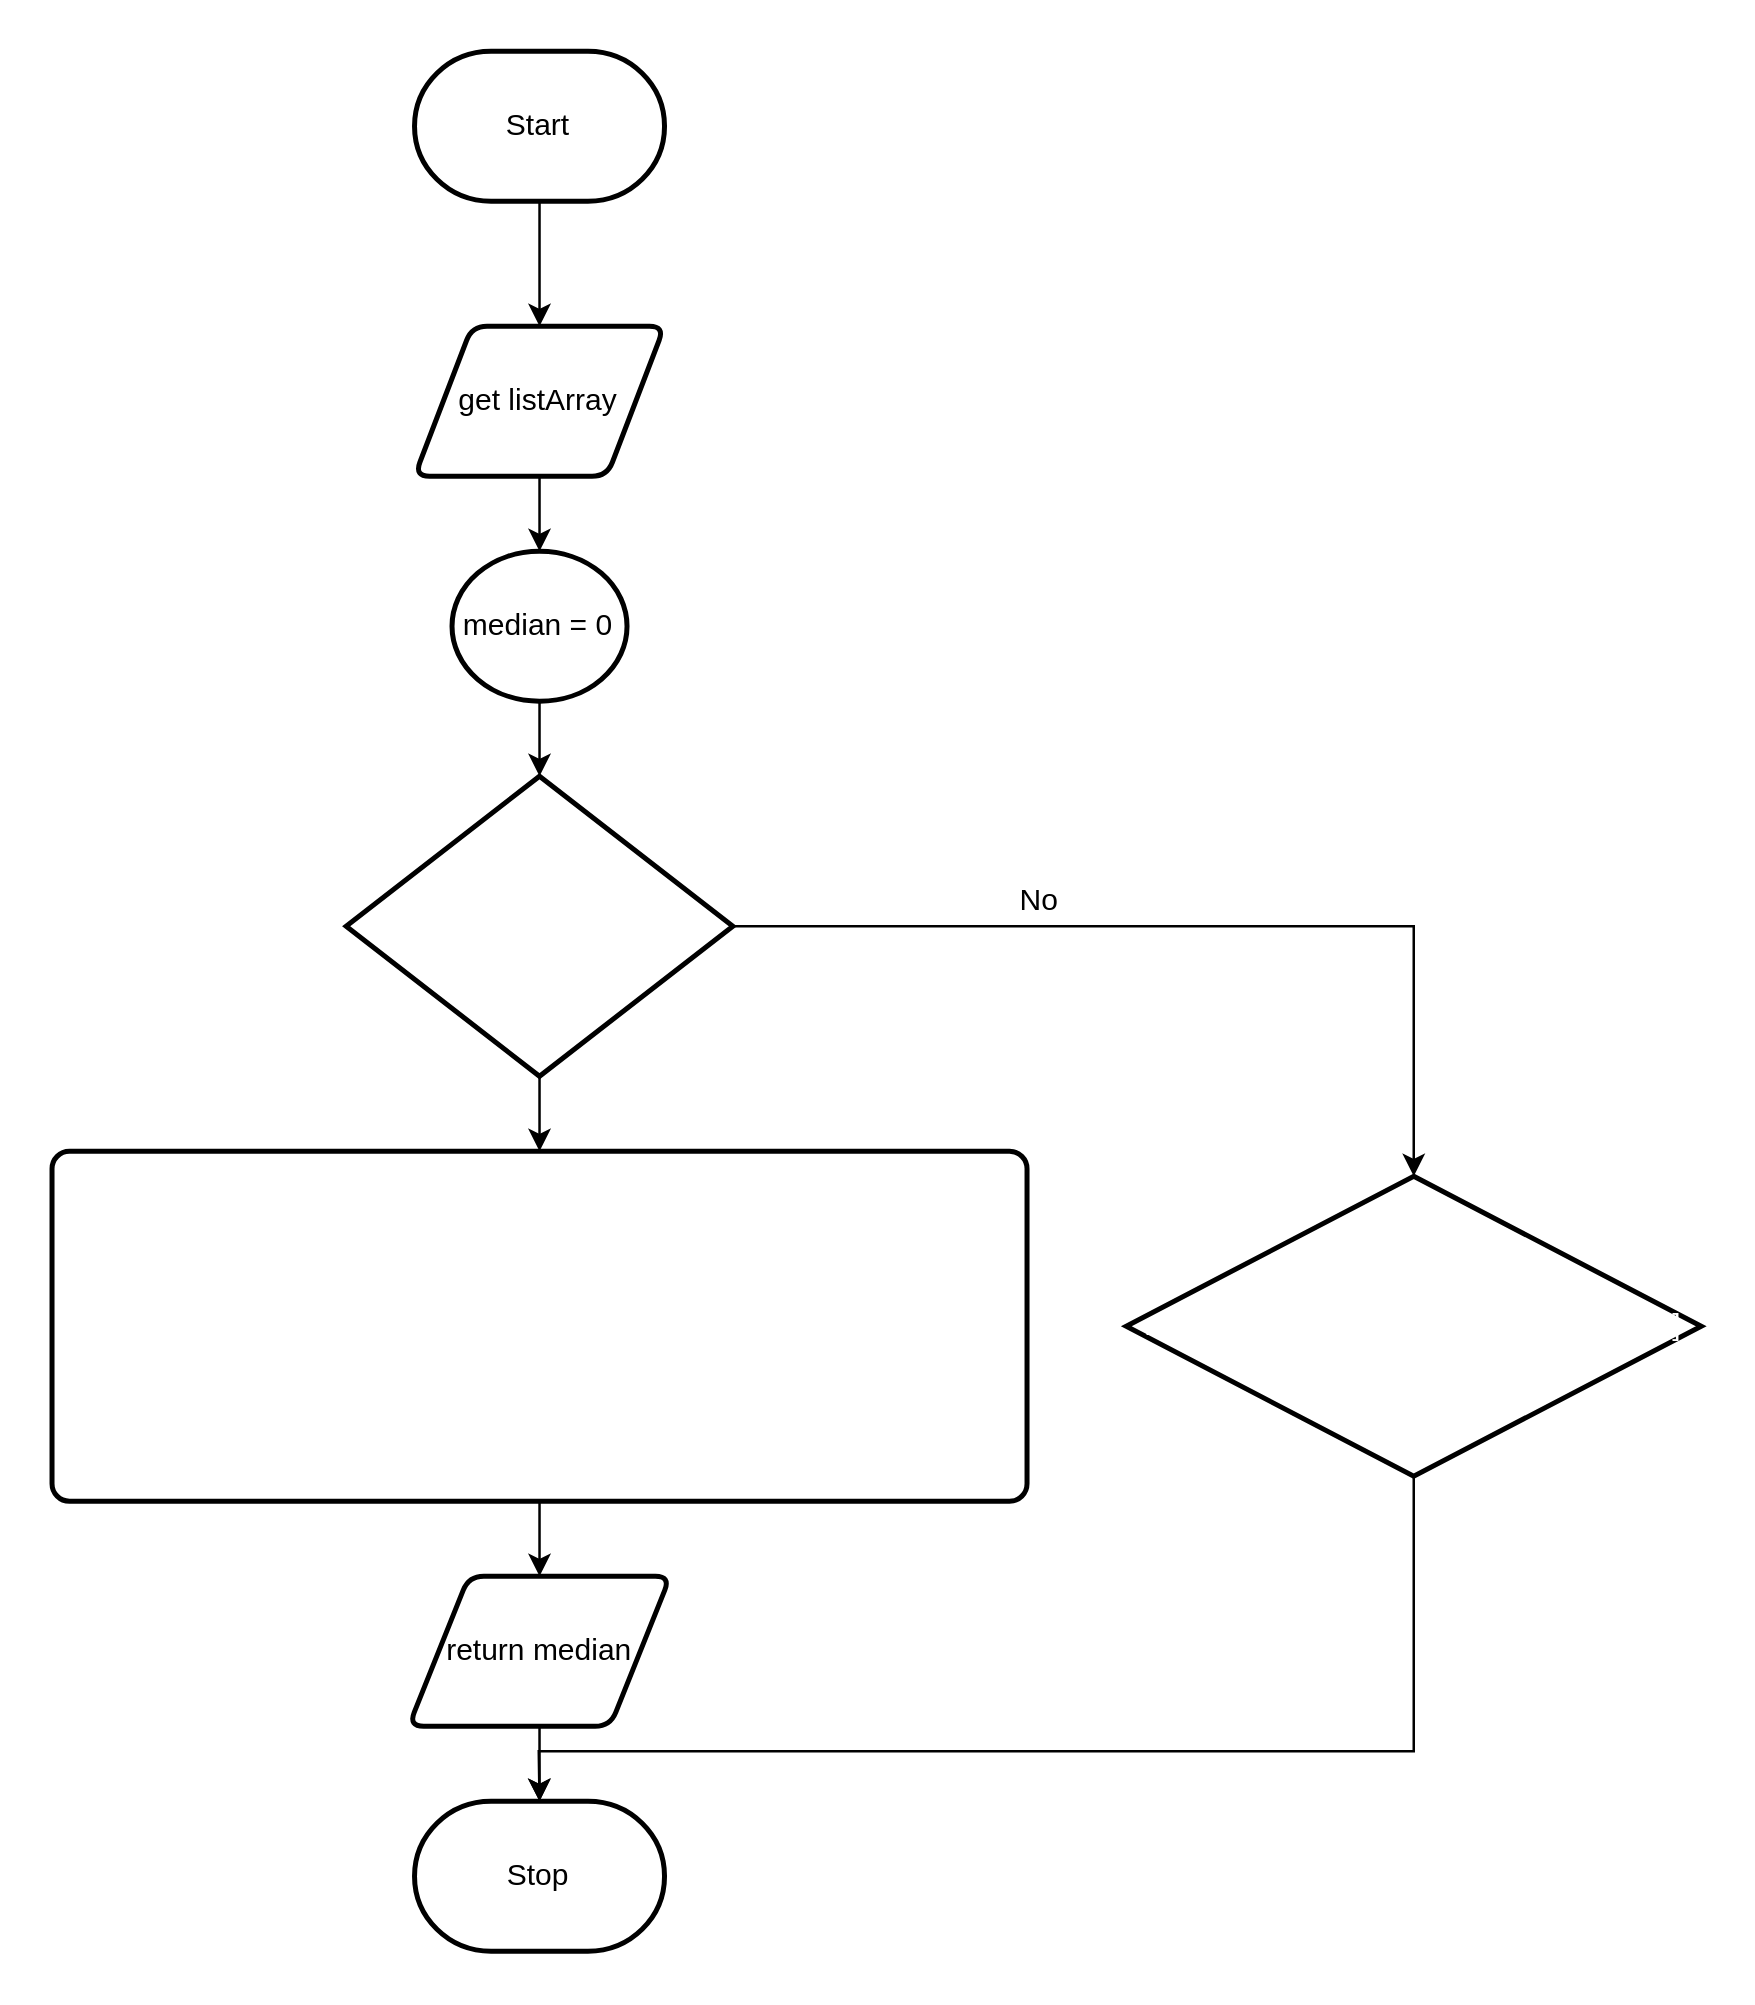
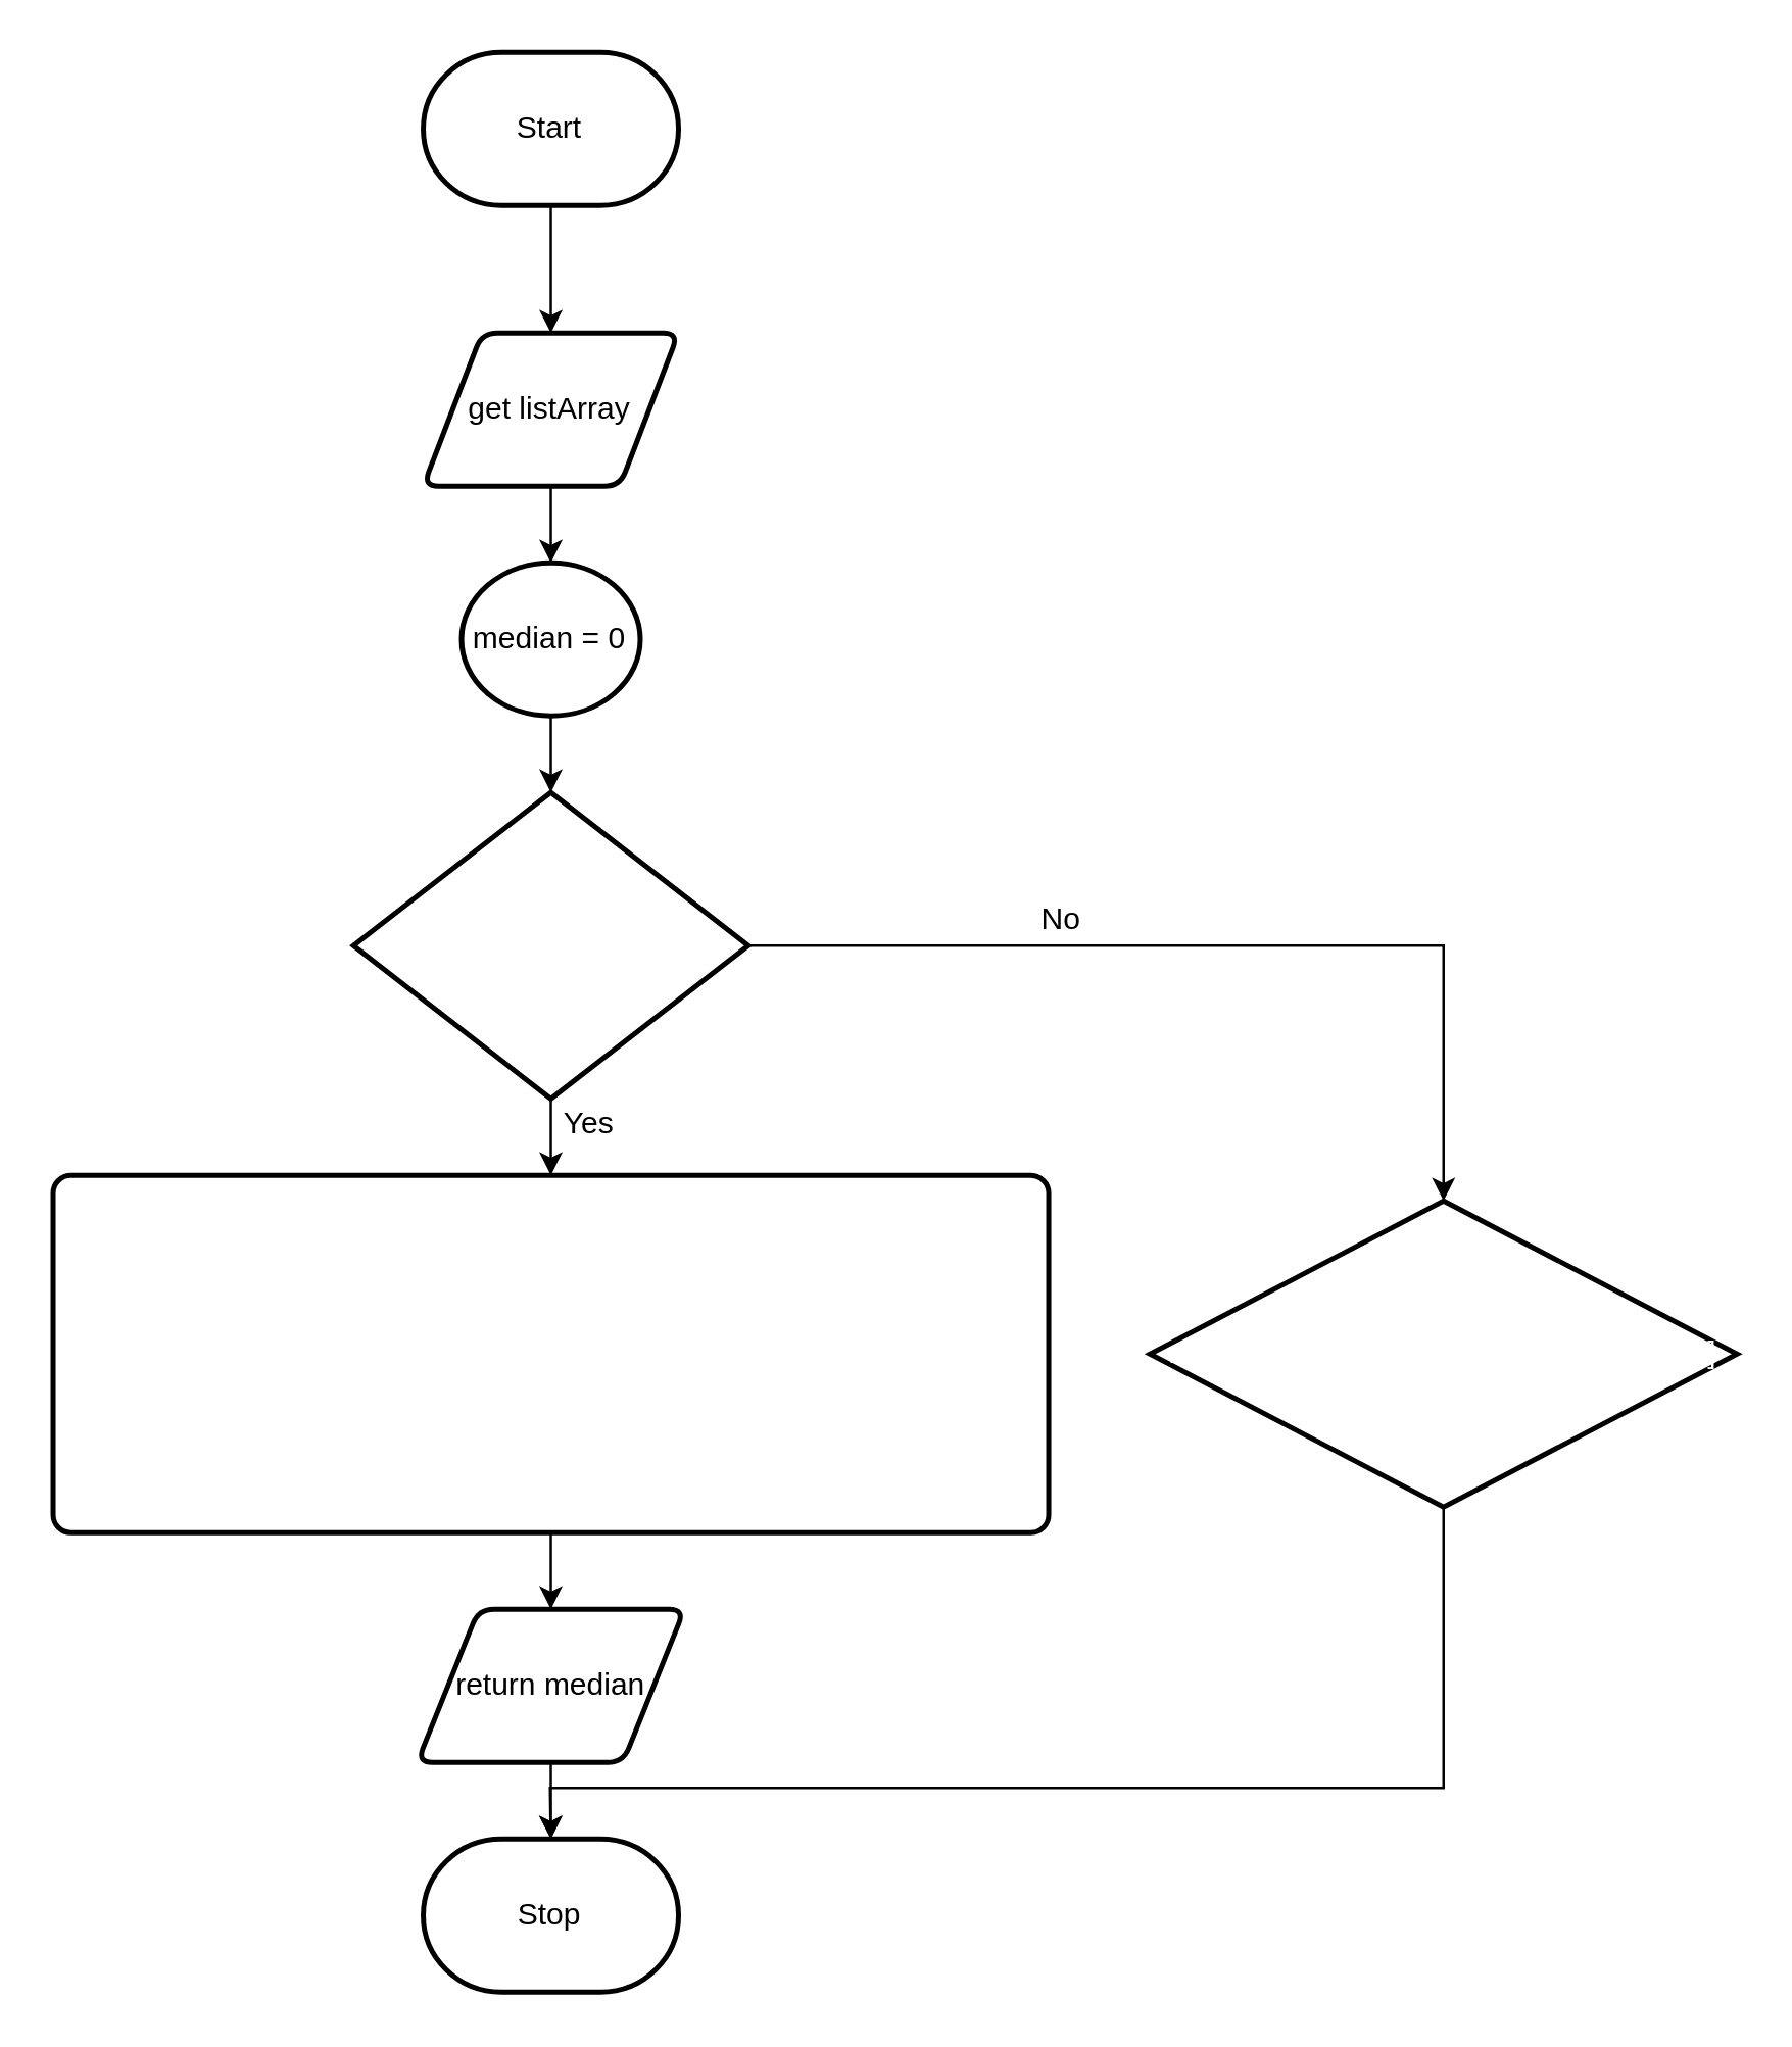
+ <mxCell id="16" value="Yes" style="text;html=1;resizable=0;autosize=1;align=center;verticalAlign=middle;points=[];fillColor=none;strokeColor=none;rounded=0;fontFamily=Helvetica;" vertex="1" parent="1"><mxGeometry x="210.31" y="430" width="40" height="20" as="geometry" /></mxCell>
